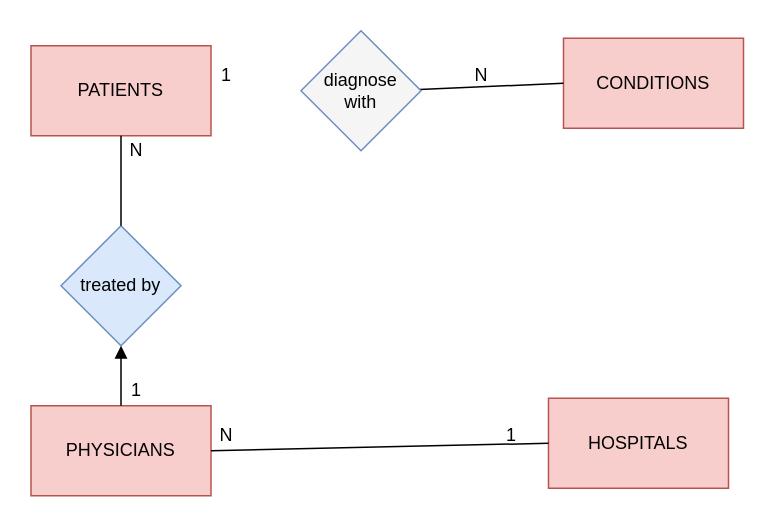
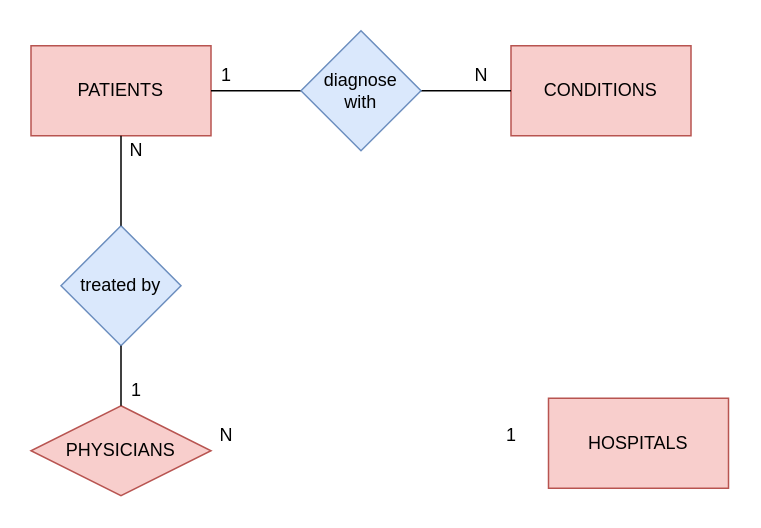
- <mxCell id="3" value="CONDITIONS" style="rounded=0;whiteSpace=wrap;html=1;fillColor=#f8cecc;strokeColor=#b85450;" vertex="1" parent="1"><mxGeometry x="375" y="25" width="120" height="60" as="geometry" /></mxCell>
+ <mxCell id="3" value="CONDITIONS" style="rounded=0;whiteSpace=wrap;html=1;fillColor=#f8cecc;strokeColor=#b85450;" vertex="1" parent="1"><mxGeometry x="340" y="30" width="120" height="60" as="geometry" /></mxCell>
+ <mxCell id="6" value="" style="endArrow=none;html=1;exitX=1;exitY=0.5;exitDx=0;exitDy=0;entryX=0;entryY=0.5;entryDx=0;entryDy=0;" edge="1" parent="1" source="2" target="18"><mxGeometry width="50" height="50" relative="1" as="geometry"><mxPoint x="270" y="199" as="sourcePoint" /><mxPoint x="180" y="60" as="targetPoint" /><Array as="points" /></mxGeometry></mxCell>
- <mxCell id="18" value="diagnose&lt;br&gt;with" style="rhombus;whiteSpace=wrap;html=1;fillColor=#f5f5f5;strokeColor=#6c8ebf;" vertex="1" parent="1"><mxGeometry x="200" y="20" width="80" height="80" as="geometry" /></mxCell>
+ <mxCell id="18" value="diagnose&lt;br&gt;with" style="rhombus;whiteSpace=wrap;html=1;fillColor=#dae8fc;strokeColor=#6c8ebf;" vertex="1" parent="1"><mxGeometry x="200" y="20" width="80" height="80" as="geometry" /></mxCell>
- <mxCell id="9" value="" style="endArrow=block;html=1;entryX=0.5;entryY=1;entryDx=0;entryDy=0;exitX=0.5;exitY=0;exitDx=0;exitDy=0;" edge="1" parent="1" source="5" target="4"><mxGeometry width="50" height="50" relative="1" as="geometry"><mxPoint x="75" y="270" as="sourcePoint" /><mxPoint x="55" y="210" as="targetPoint" /></mxGeometry></mxCell>
+ <mxCell id="9" value="" style="endArrow=none;html=1;entryX=0.5;entryY=1;entryDx=0;entryDy=0;exitX=0.5;exitY=0;exitDx=0;exitDy=0;" edge="1" parent="1" source="5" target="4"><mxGeometry width="50" height="50" relative="1" as="geometry"><mxPoint x="75" y="270" as="sourcePoint" /><mxPoint x="55" y="210" as="targetPoint" /></mxGeometry></mxCell>
- <mxCell id="14" value="" style="endArrow=none;html=1;entryX=0;entryY=0.5;entryDx=0;entryDy=0;exitX=1;exitY=0.5;exitDx=0;exitDy=0;" edge="1" parent="1" source="5" target="13"><mxGeometry width="50" height="50" relative="1" as="geometry"><mxPoint x="30" y="400" as="sourcePoint" /><mxPoint x="60" y="340" as="targetPoint" /></mxGeometry></mxCell>
- <mxCell id="5" value="PHYSICIANS" style="rounded=0;whiteSpace=wrap;html=1;fillColor=#f8cecc;strokeColor=#b85450;" vertex="1" parent="1"><mxGeometry x="20" y="270" width="120" height="60" as="geometry" /></mxCell>
+ <mxCell id="5" value="PHYSICIANS" style="rhombus;whiteSpace=wrap;html=1;fillColor=#f8cecc;strokeColor=#b85450;" vertex="1" parent="1"><mxGeometry x="20" y="270" width="120" height="60" as="geometry" /></mxCell>
